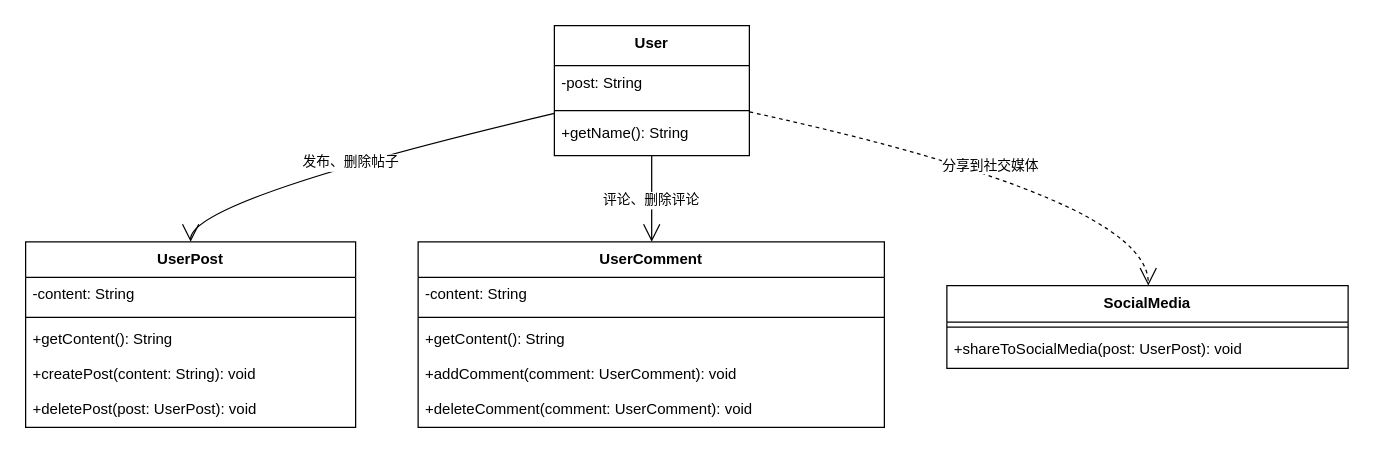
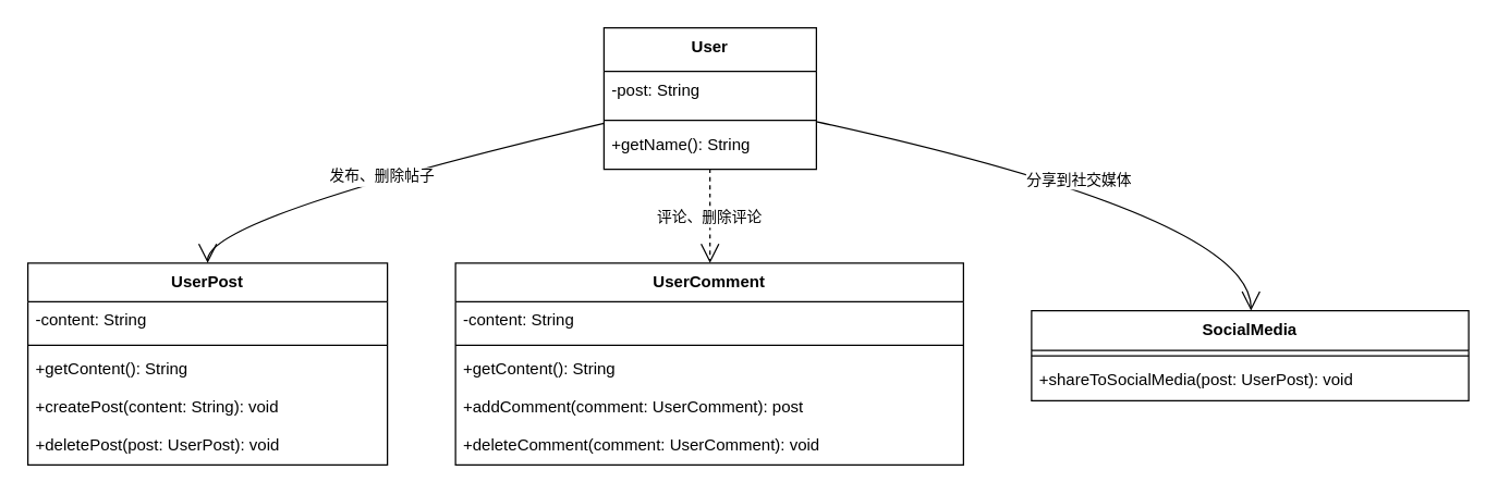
- <mxCell id="22" value="评论、删除评论" style="curved=1;startArrow=none;endArrow=open;endSize=12;exitX=0.499;exitY=1;entryX=0.501;entryY=0;rounded=0;" edge="1" parent="1" source="2" target="12"><mxGeometry relative="1" as="geometry"><Array as="points" /></mxGeometry></mxCell>
+ <mxCell id="22" value="评论、删除评论" style="curved=1;startArrow=none;endArrow=open;endSize=12;exitX=0.499;exitY=1;entryX=0.501;entryY=0;rounded=0;dashed=1;" edge="1" parent="1" source="2" target="12"><mxGeometry relative="1" as="geometry"><Array as="points" /></mxGeometry></mxCell>
- <mxCell id="23" value="分享到社交媒体" style="curved=1;startArrow=none;endArrow=open;endSize=12;exitX=0.999;exitY=0.663;entryX=0.502;entryY=-0.006;rounded=0;dashed=1;" edge="1" parent="1" source="2" target="18"><mxGeometry relative="1" as="geometry"><Array as="points"><mxPoint x="918" y="159" /></Array></mxGeometry></mxCell>
+ <mxCell id="23" value="分享到社交媒体" style="curved=1;startArrow=none;endArrow=open;endSize=12;exitX=0.999;exitY=0.663;entryX=0.502;entryY=-0.006;rounded=0;" edge="1" parent="1" source="2" target="18"><mxGeometry relative="1" as="geometry"><Array as="points"><mxPoint x="918" y="159" /></Array></mxGeometry></mxCell>
- <mxCell id="16" value="+addComment(comment: UserComment): void" style="text;strokeColor=none;fillColor=none;align=left;verticalAlign=top;spacingLeft=4;spacingRight=4;overflow=hidden;rotatable=0;points=[[0,0.5],[1,0.5]];portConstraint=eastwest;" vertex="1" parent="12"><mxGeometry y="92.4" width="373" height="28" as="geometry" /></mxCell>
+ <mxCell id="16" value="+addComment(comment: UserComment): post" style="text;strokeColor=none;fillColor=none;align=left;verticalAlign=top;spacingLeft=4;spacingRight=4;overflow=hidden;rotatable=0;points=[[0,0.5],[1,0.5]];portConstraint=eastwest;" vertex="1" parent="12"><mxGeometry y="92.4" width="373" height="28" as="geometry" /></mxCell>
